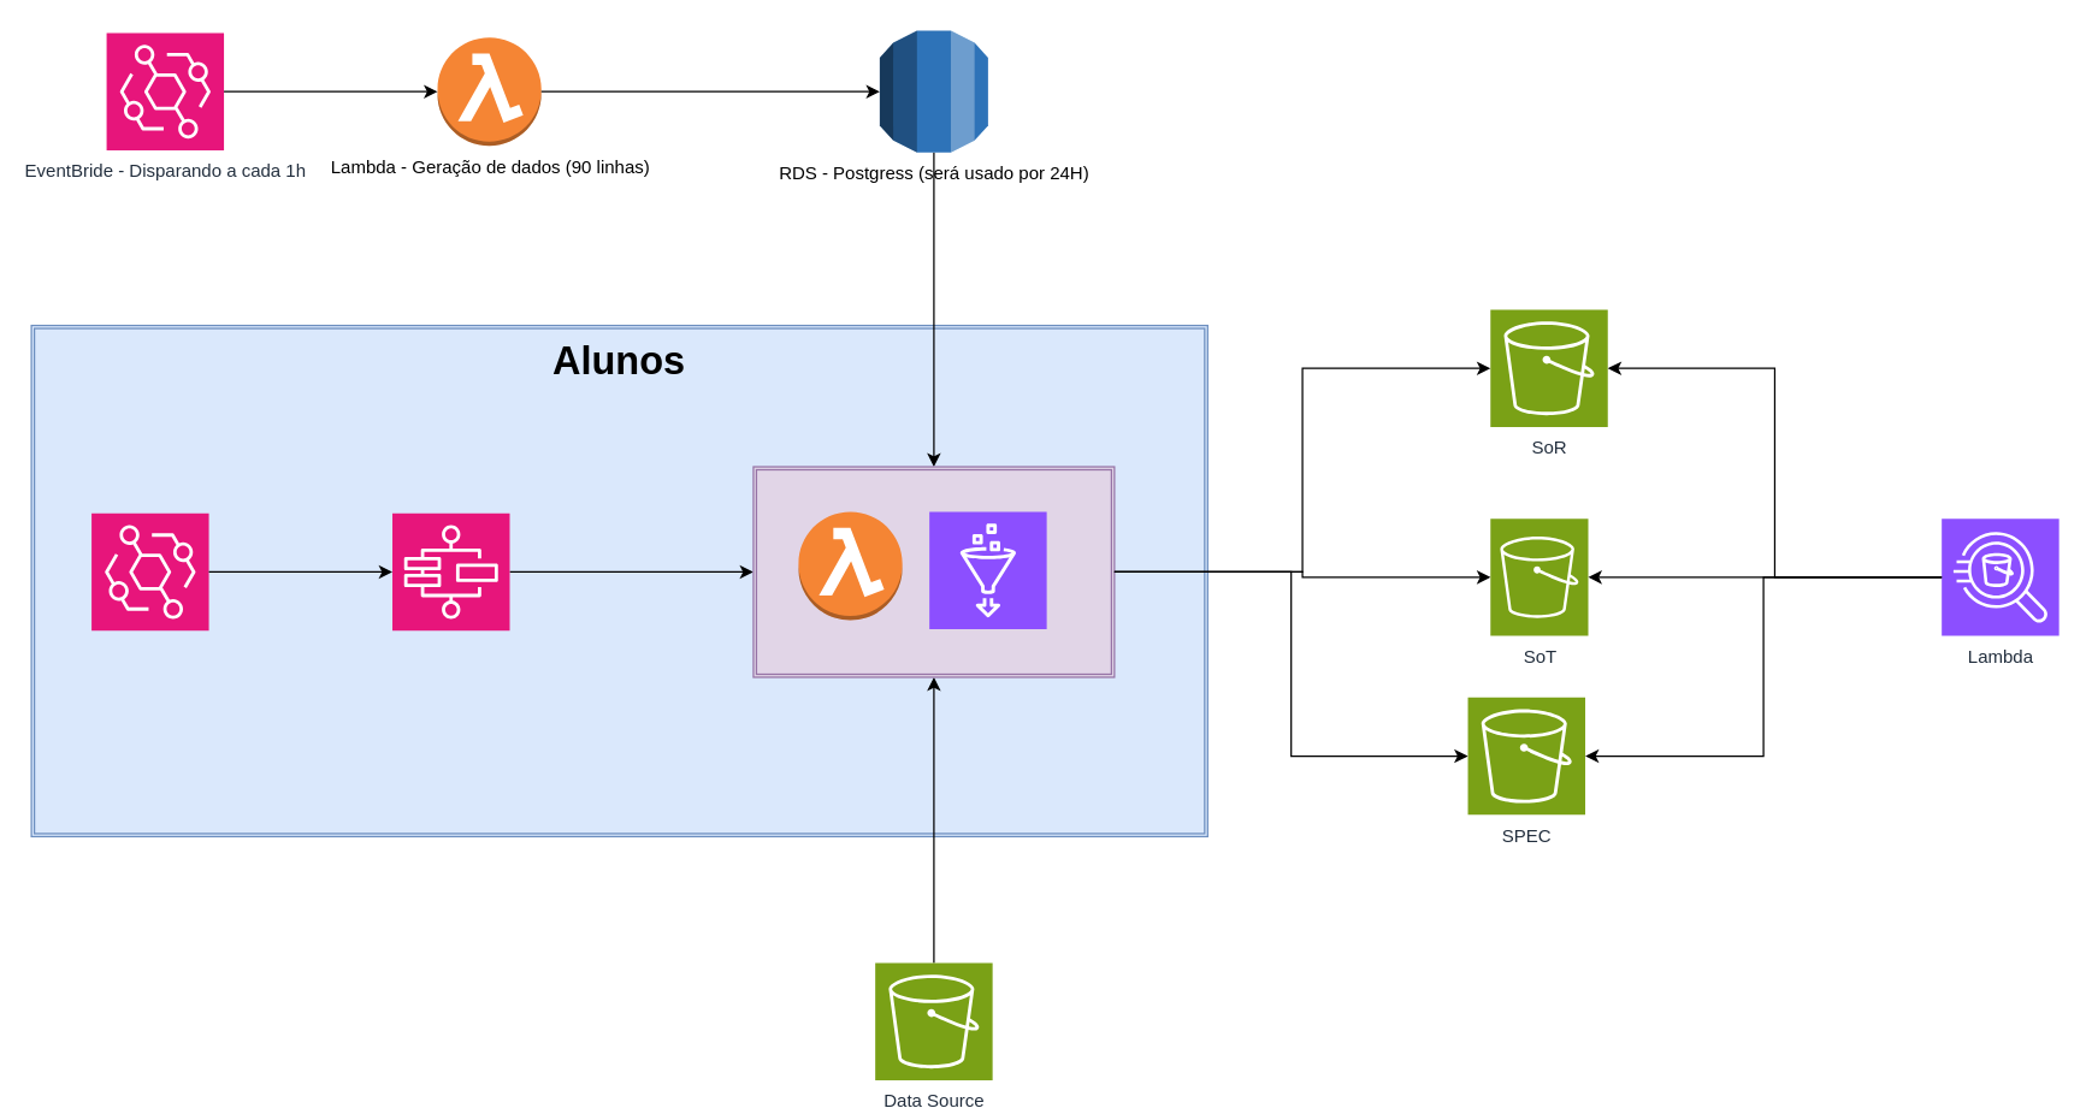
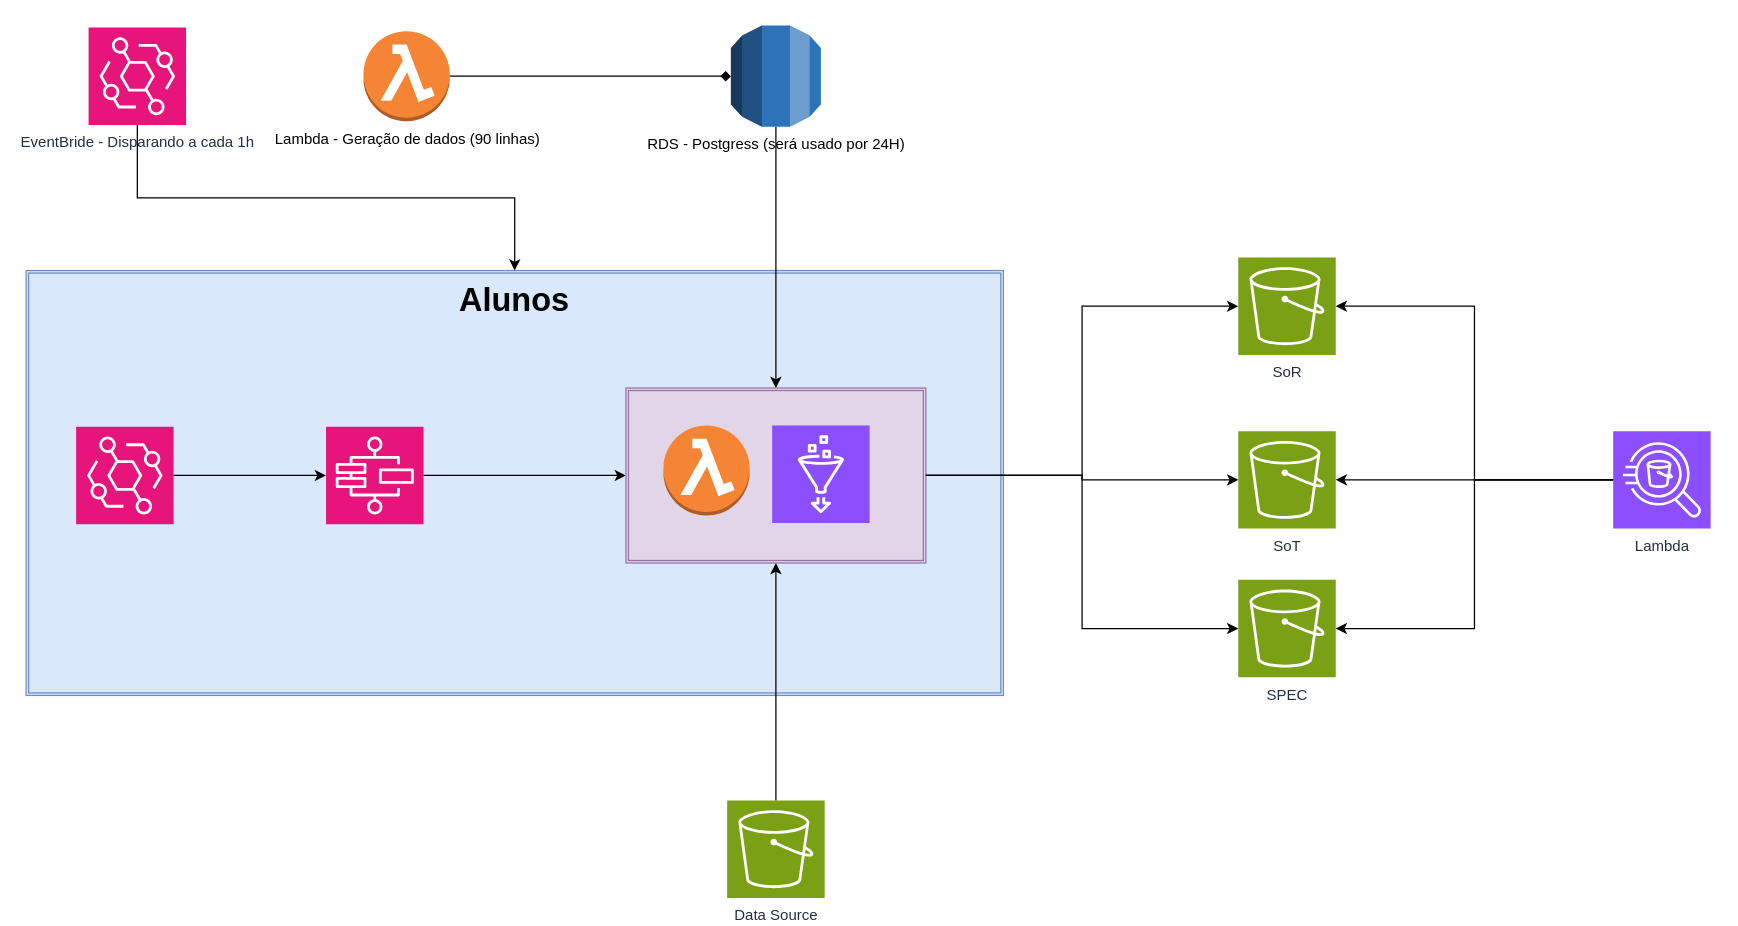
- <mxCell id="12" style="edgeStyle=orthogonalEdgeStyle;rounded=0;orthogonalLoop=1;jettySize=auto;html=1;entryX=0;entryY=0.5;entryDx=0;entryDy=0;entryPerimeter=0;" parent="1" source="11" target="7" edge="1"><mxGeometry relative="1" as="geometry" /></mxCell>
+ <mxCell id="12" style="edgeStyle=orthogonalEdgeStyle;rounded=0;orthogonalLoop=1;jettySize=auto;html=1;" parent="1" source="11" target="2" edge="1"><mxGeometry relative="1" as="geometry" /></mxCell>
- <mxCell id="13" style="edgeStyle=orthogonalEdgeStyle;rounded=0;orthogonalLoop=1;jettySize=auto;html=1;entryX=0;entryY=0.5;entryDx=0;entryDy=0;entryPerimeter=0;" parent="1" source="7" target="6" edge="1"><mxGeometry relative="1" as="geometry" /></mxCell>
+ <mxCell id="13" style="edgeStyle=orthogonalEdgeStyle;rounded=0;orthogonalLoop=1;jettySize=auto;html=1;entryX=0;entryY=0.5;entryDx=0;entryDy=0;entryPerimeter=0;endArrow=diamond;" parent="1" source="7" target="6" edge="1"><mxGeometry relative="1" as="geometry" /></mxCell>
- <mxCell id="15" value="&lt;div&gt;SoT&lt;/div&gt;" style="sketch=0;points=[[0,0,0],[0.25,0,0],[0.5,0,0],[0.75,0,0],[1,0,0],[0,1,0],[0.25,1,0],[0.5,1,0],[0.75,1,0],[1,1,0],[0,0.25,0],[0,0.5,0],[0,0.75,0],[1,0.25,0],[1,0.5,0],[1,0.75,0]];outlineConnect=0;fontColor=#232F3E;fillColor=#7AA116;strokeColor=#ffffff;dashed=0;verticalLabelPosition=bottom;verticalAlign=top;align=center;html=1;fontSize=12;fontStyle=0;aspect=fixed;shape=mxgraph.aws4.resourceIcon;resIcon=mxgraph.aws4.s3;" parent="1" vertex="1"><mxGeometry x="990" y="344.5" width="65" height="78" as="geometry" /></mxCell>
+ <mxCell id="15" value="&lt;div&gt;SoT&lt;/div&gt;" style="sketch=0;points=[[0,0,0],[0.25,0,0],[0.5,0,0],[0.75,0,0],[1,0,0],[0,1,0],[0.25,1,0],[0.5,1,0],[0.75,1,0],[1,1,0],[0,0.25,0],[0,0.5,0],[0,0.75,0],[1,0.25,0],[1,0.5,0],[1,0.75,0]];outlineConnect=0;fontColor=#232F3E;fillColor=#7AA116;strokeColor=#ffffff;dashed=0;verticalLabelPosition=bottom;verticalAlign=top;align=center;html=1;fontSize=12;fontStyle=0;aspect=fixed;shape=mxgraph.aws4.resourceIcon;resIcon=mxgraph.aws4.s3;" parent="1" vertex="1"><mxGeometry x="990" y="344.5" width="78" height="78" as="geometry" /></mxCell>
- <mxCell id="16" value="SPEC" style="sketch=0;points=[[0,0,0],[0.25,0,0],[0.5,0,0],[0.75,0,0],[1,0,0],[0,1,0],[0.25,1,0],[0.5,1,0],[0.75,1,0],[1,1,0],[0,0.25,0],[0,0.5,0],[0,0.75,0],[1,0.25,0],[1,0.5,0],[1,0.75,0]];outlineConnect=0;fontColor=#232F3E;fillColor=#7AA116;strokeColor=#ffffff;dashed=0;verticalLabelPosition=bottom;verticalAlign=top;align=center;html=1;fontSize=12;fontStyle=0;aspect=fixed;shape=mxgraph.aws4.resourceIcon;resIcon=mxgraph.aws4.s3;" parent="1" vertex="1"><mxGeometry x="975" y="463.5" width="78" height="78" as="geometry" /></mxCell>
+ <mxCell id="16" value="SPEC" style="sketch=0;points=[[0,0,0],[0.25,0,0],[0.5,0,0],[0.75,0,0],[1,0,0],[0,1,0],[0.25,1,0],[0.5,1,0],[0.75,1,0],[1,1,0],[0,0.25,0],[0,0.5,0],[0,0.75,0],[1,0.25,0],[1,0.5,0],[1,0.75,0]];outlineConnect=0;fontColor=#232F3E;fillColor=#7AA116;strokeColor=#ffffff;dashed=0;verticalLabelPosition=bottom;verticalAlign=top;align=center;html=1;fontSize=12;fontStyle=0;aspect=fixed;shape=mxgraph.aws4.resourceIcon;resIcon=mxgraph.aws4.s3;" parent="1" vertex="1"><mxGeometry x="990" y="463.5" width="78" height="78" as="geometry" /></mxCell>
